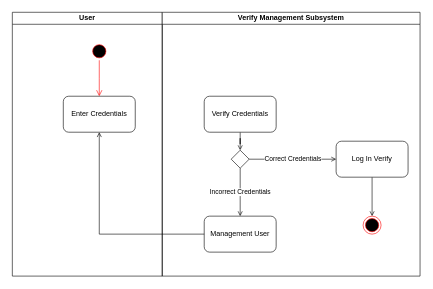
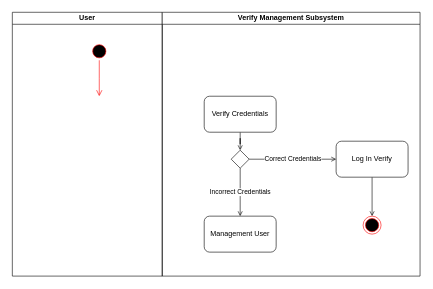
- <mxCell id="5" value="Enter Credentials" style="rounded=1;whiteSpace=wrap;html=1;" parent="2" vertex="1"><mxGeometry x="85" y="140" width="120" height="60" as="geometry" /></mxCell>
- <mxCell id="16" style="edgeStyle=orthogonalEdgeStyle;rounded=0;orthogonalLoop=1;jettySize=auto;html=1;entryX=0.5;entryY=1;entryDx=0;entryDy=0;endArrow=open;endFill=0;" parent="1" source="10" target="5" edge="1"><mxGeometry relative="1" as="geometry" /></mxCell>
